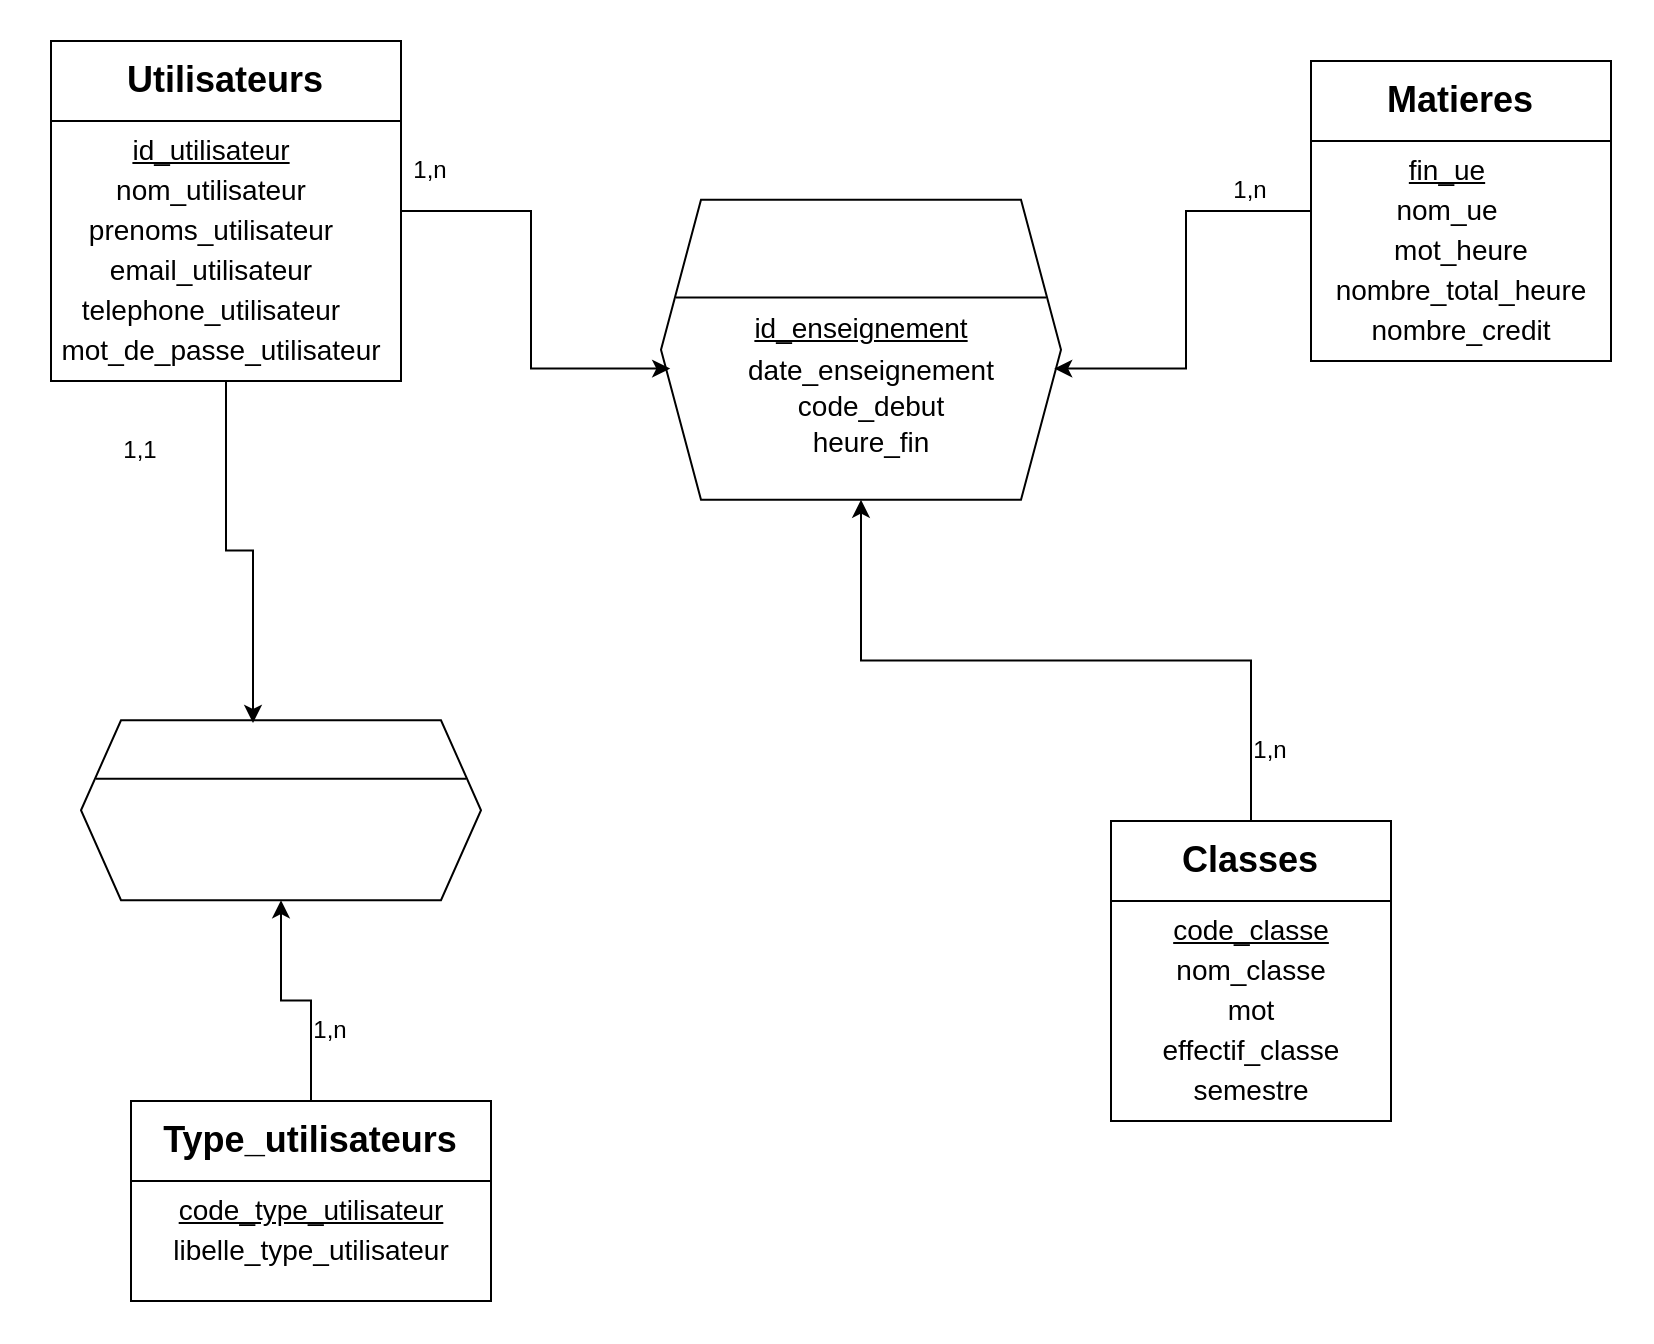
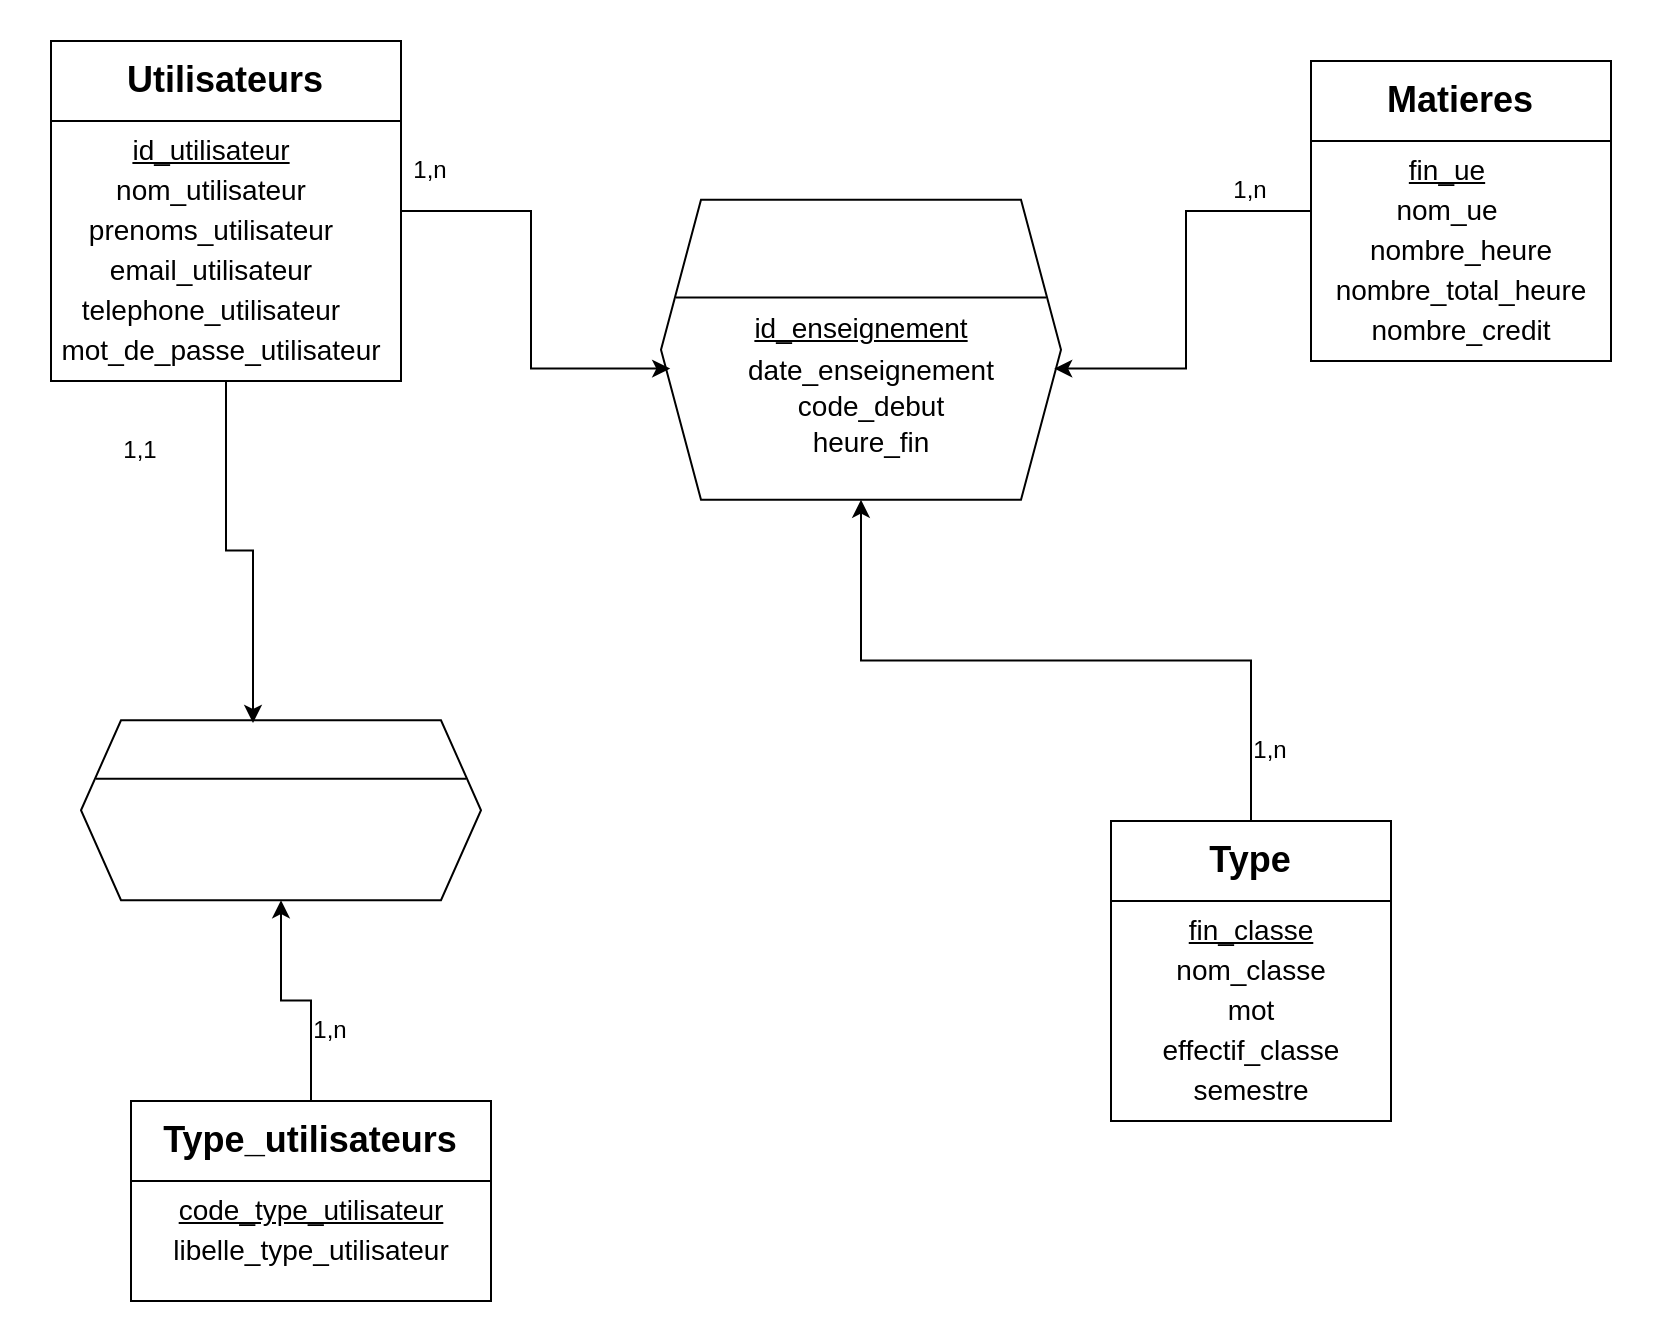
- <mxCell id="12" value="&lt;font style=&quot;font-size: 14px;&quot;&gt;mot_heure&lt;/font&gt;" style="text;html=1;align=center;verticalAlign=middle;resizable=0;points=[];autosize=1;strokeColor=none;fillColor=none;" parent="9" vertex="1"><mxGeometry x="20" y="80" width="110" height="30" as="geometry" /></mxCell>
+ <mxCell id="12" value="&lt;font style=&quot;font-size: 14px;&quot;&gt;nombre_heure&lt;/font&gt;" style="text;html=1;align=center;verticalAlign=middle;resizable=0;points=[];autosize=1;strokeColor=none;fillColor=none;" parent="9" vertex="1"><mxGeometry x="20" y="80" width="110" height="30" as="geometry" /></mxCell>
- <mxCell id="15" value="&lt;font style=&quot;font-size: 18px;&quot;&gt;Classes&lt;/font&gt;" style="swimlane;whiteSpace=wrap;html=1;startSize=40;" parent="1" vertex="1"><mxGeometry x="555" y="410" width="140" height="150" as="geometry" /></mxCell>
+ <mxCell id="15" value="&lt;font style=&quot;font-size: 18px;&quot;&gt;Type&lt;/font&gt;" style="swimlane;whiteSpace=wrap;html=1;startSize=40;" parent="1" vertex="1"><mxGeometry x="555" y="410" width="140" height="150" as="geometry" /></mxCell>
- <mxCell id="16" value="&lt;font style=&quot;font-size: 14px;&quot;&gt;&lt;u&gt;code_classe&lt;/u&gt;&lt;/font&gt;" style="text;html=1;align=center;verticalAlign=middle;resizable=0;points=[];autosize=1;strokeColor=none;fillColor=none;" parent="15" vertex="1"><mxGeometry x="20" y="40" width="100" height="30" as="geometry" /></mxCell>
+ <mxCell id="16" value="&lt;font style=&quot;font-size: 14px;&quot;&gt;&lt;u&gt;fin_classe&lt;/u&gt;&lt;/font&gt;" style="text;html=1;align=center;verticalAlign=middle;resizable=0;points=[];autosize=1;strokeColor=none;fillColor=none;" parent="15" vertex="1"><mxGeometry x="20" y="40" width="100" height="30" as="geometry" /></mxCell>
